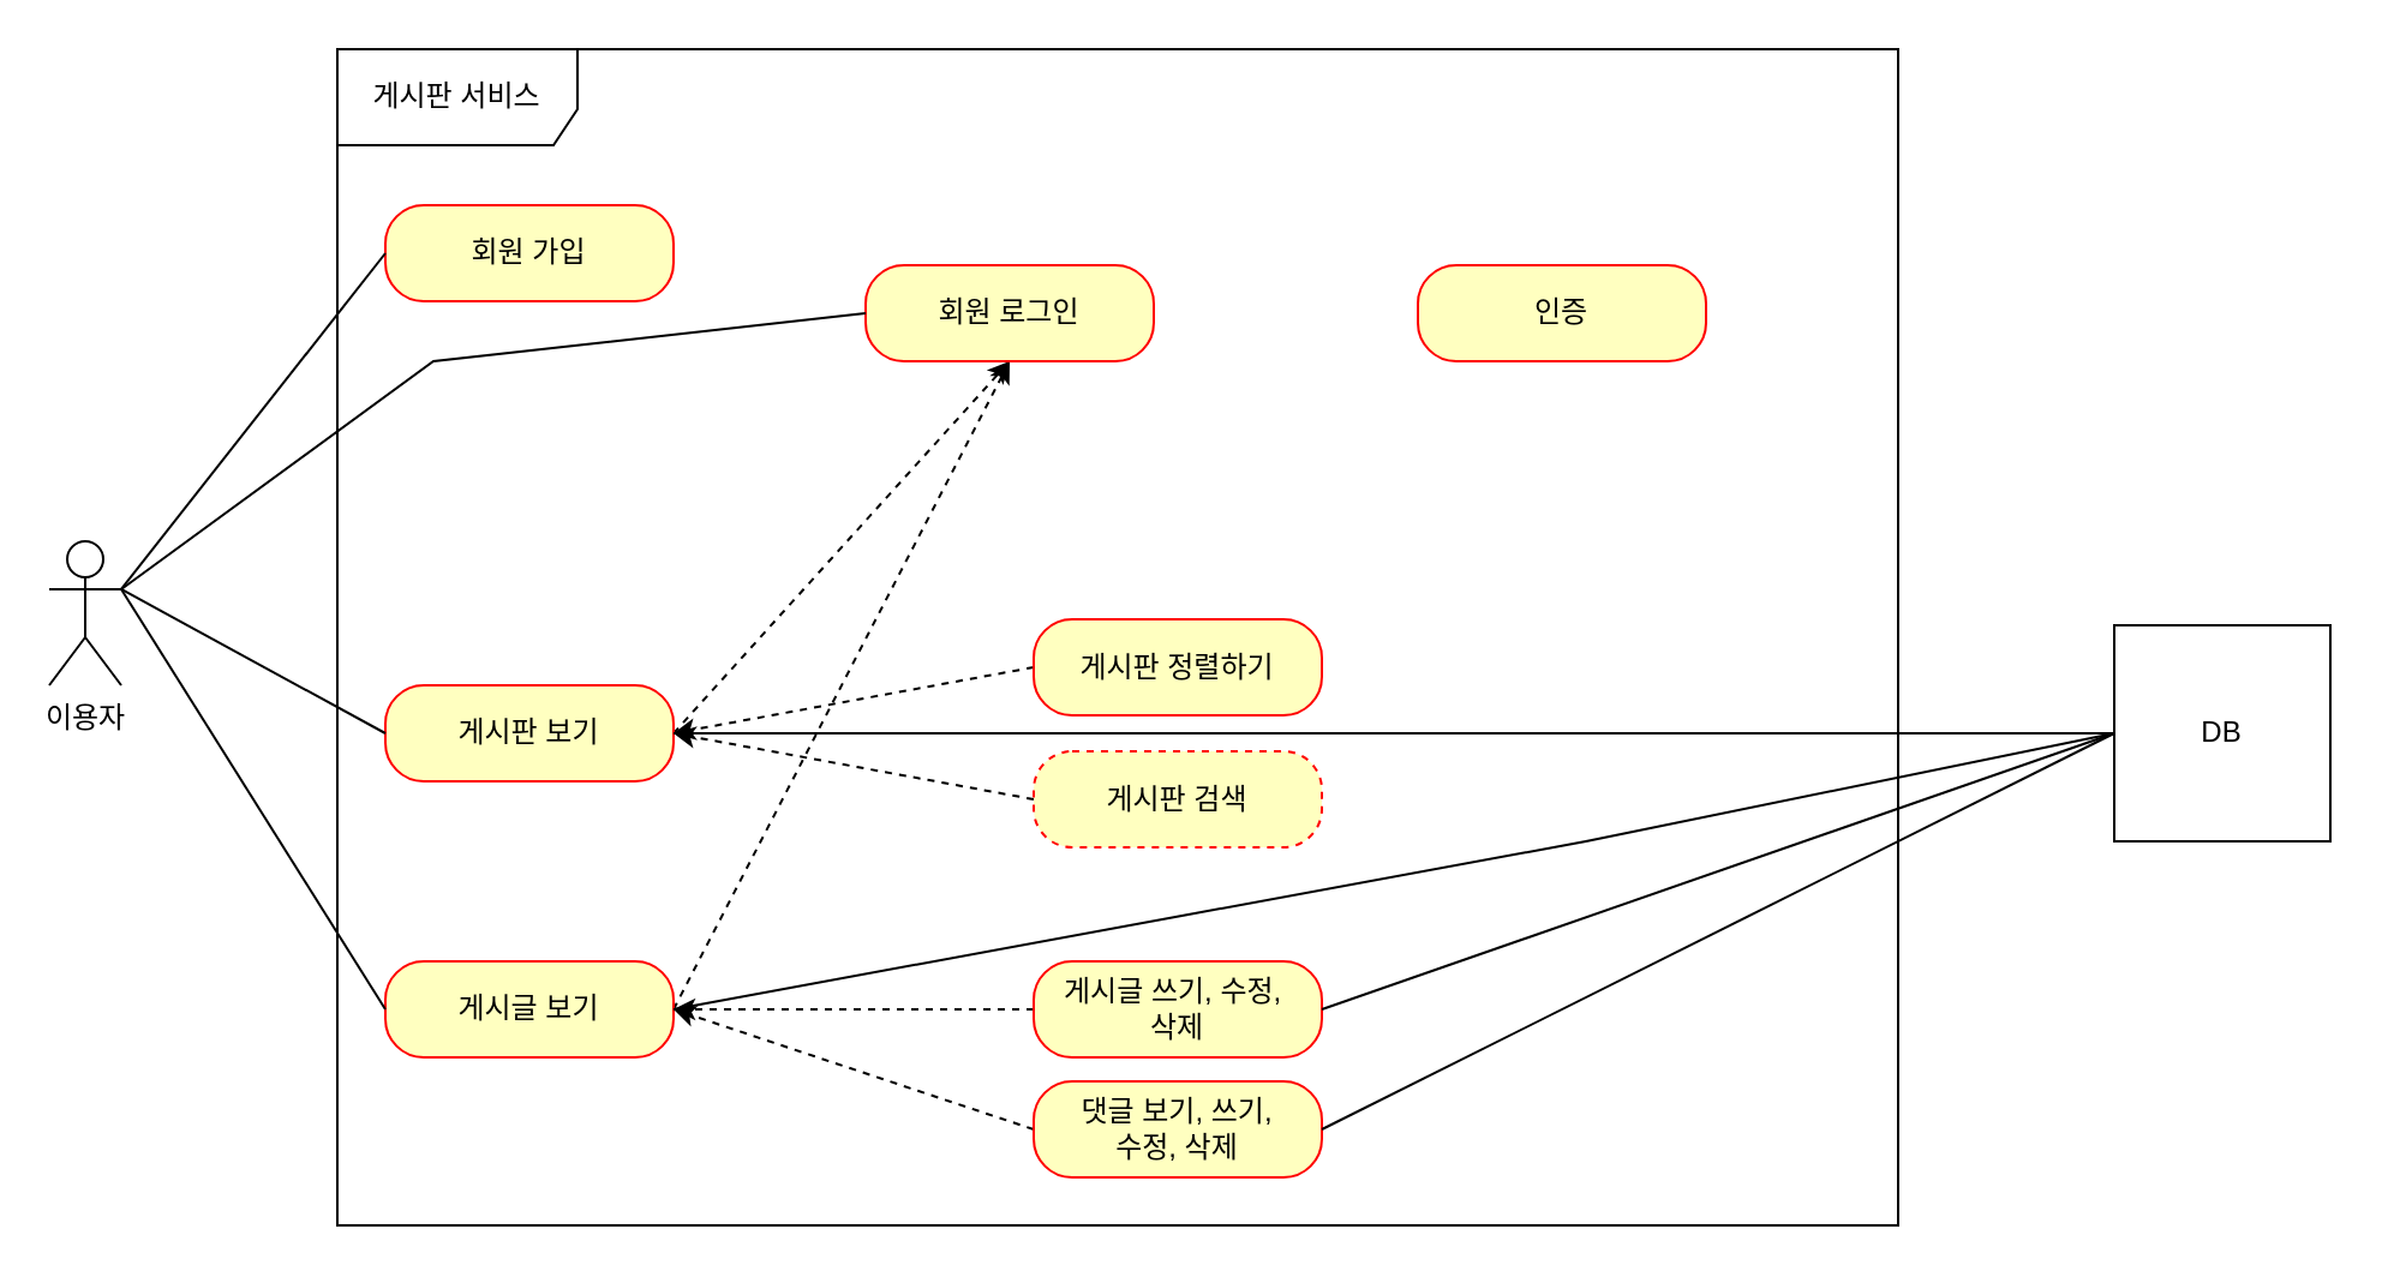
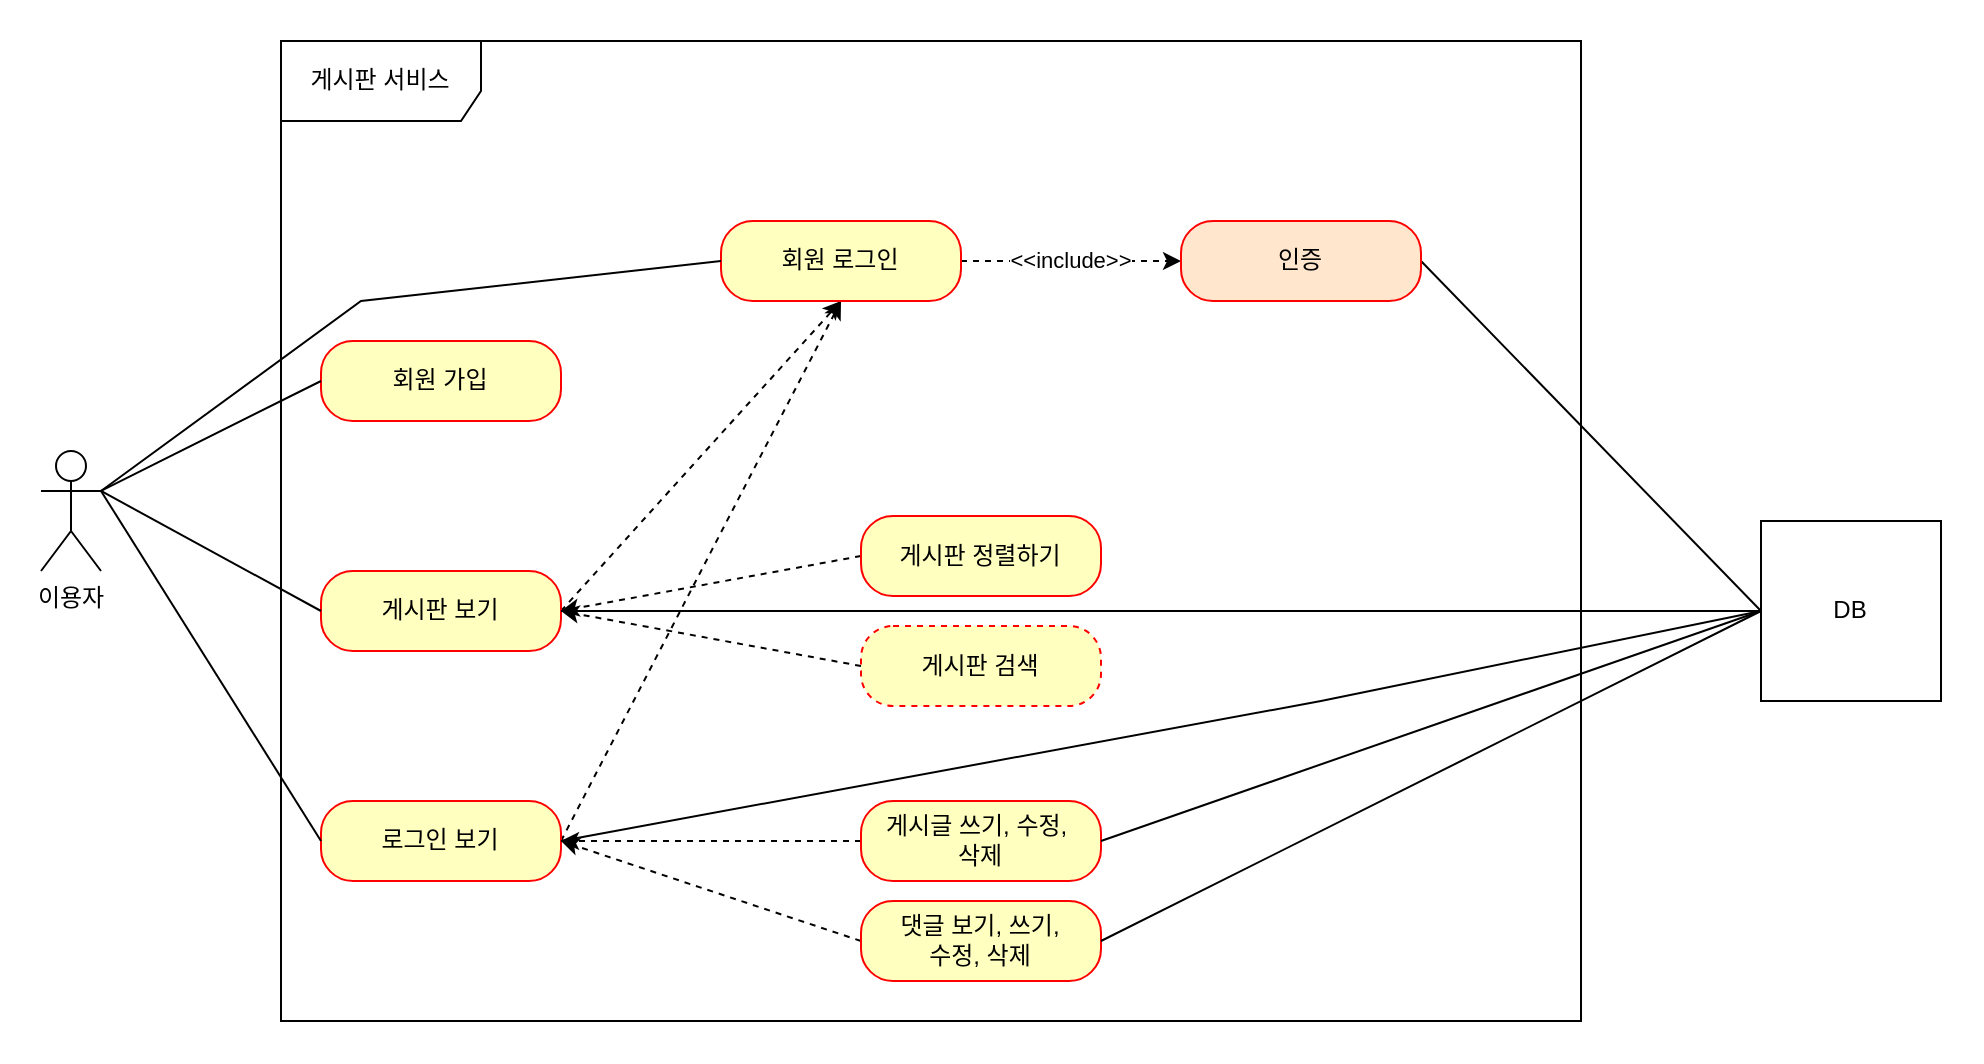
- <mxCell id="4" value="회원 가입" style="rounded=1;whiteSpace=wrap;html=1;arcSize=40;fontColor=#000000;fillColor=#ffffc0;strokeColor=#ff0000;" vertex="1" parent="1"><mxGeometry x="160" y="85" width="120" height="40" as="geometry" /></mxCell>
+ <mxCell id="4" value="회원 가입" style="rounded=1;whiteSpace=wrap;html=1;arcSize=40;fontColor=#000000;fillColor=#ffffc0;strokeColor=#ff0000;" vertex="1" parent="1"><mxGeometry x="160" y="170" width="120" height="40" as="geometry" /></mxCell>
+ <mxCell id="9" value="&amp;lt;&amp;lt;include&amp;gt;&amp;gt;" style="edgeStyle=orthogonalEdgeStyle;rounded=0;orthogonalLoop=1;jettySize=auto;html=1;exitX=1;exitY=0.5;exitDx=0;exitDy=0;entryX=0;entryY=0.5;entryDx=0;entryDy=0;dashed=1;" edge="1" parent="1" source="10" target="12"><mxGeometry relative="1" as="geometry" /></mxCell>
- <mxCell id="12" value="인증" style="rounded=1;whiteSpace=wrap;html=1;arcSize=40;fontColor=#000000;fillColor=#ffffc0;strokeColor=#ff0000;" vertex="1" parent="1"><mxGeometry x="590" y="110" width="120" height="40" as="geometry" /></mxCell>
+ <mxCell id="12" value="인증" style="rounded=1;whiteSpace=wrap;html=1;arcSize=40;fontColor=#000000;fillColor=#ffe6cc;strokeColor=#ff0000;" vertex="1" parent="1"><mxGeometry x="590" y="110" width="120" height="40" as="geometry" /></mxCell>
+ <mxCell id="11" style="rounded=0;orthogonalLoop=1;jettySize=auto;html=1;exitX=1;exitY=0.5;exitDx=0;exitDy=0;entryX=0;entryY=0.5;entryDx=0;entryDy=0;startArrow=none;startFill=0;endArrow=none;" edge="1" parent="1" source="12" target="25"><mxGeometry relative="1" as="geometry" /></mxCell>
- <mxCell id="8" value="게시글 보기" style="rounded=1;whiteSpace=wrap;html=1;arcSize=40;fontColor=#000000;fillColor=#ffffc0;strokeColor=#ff0000;" vertex="1" parent="1"><mxGeometry x="160" y="400" width="120" height="40" as="geometry" /></mxCell>
+ <mxCell id="8" value="로그인 보기" style="rounded=1;whiteSpace=wrap;html=1;arcSize=40;fontColor=#000000;fillColor=#ffffc0;strokeColor=#ff0000;" vertex="1" parent="1"><mxGeometry x="160" y="400" width="120" height="40" as="geometry" /></mxCell>
